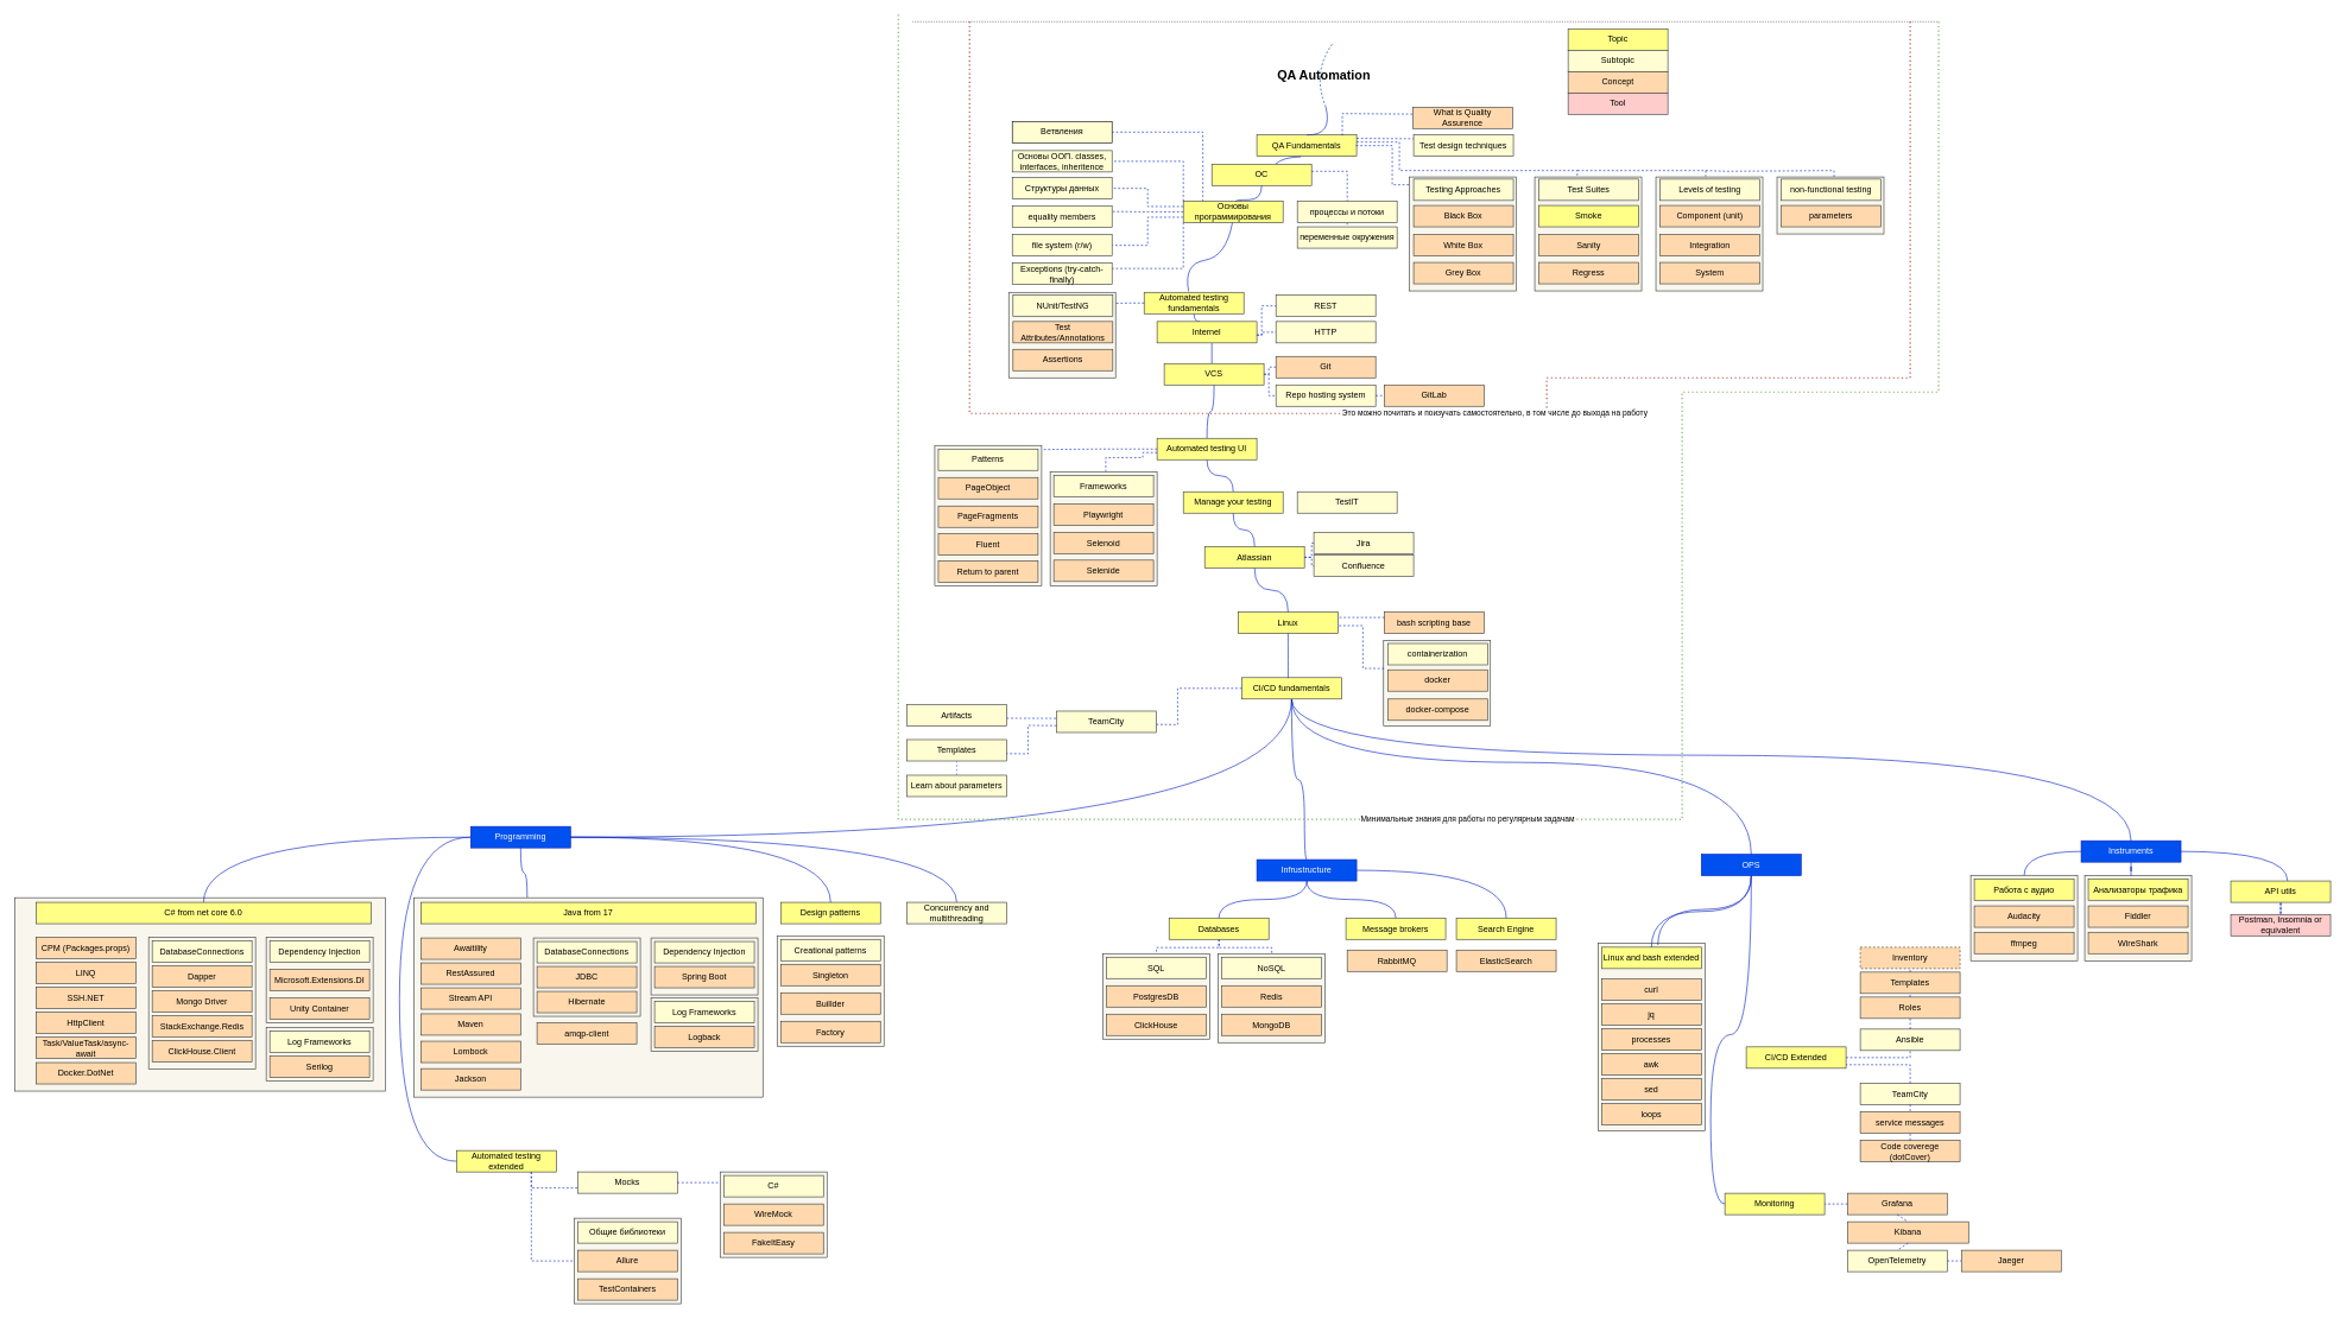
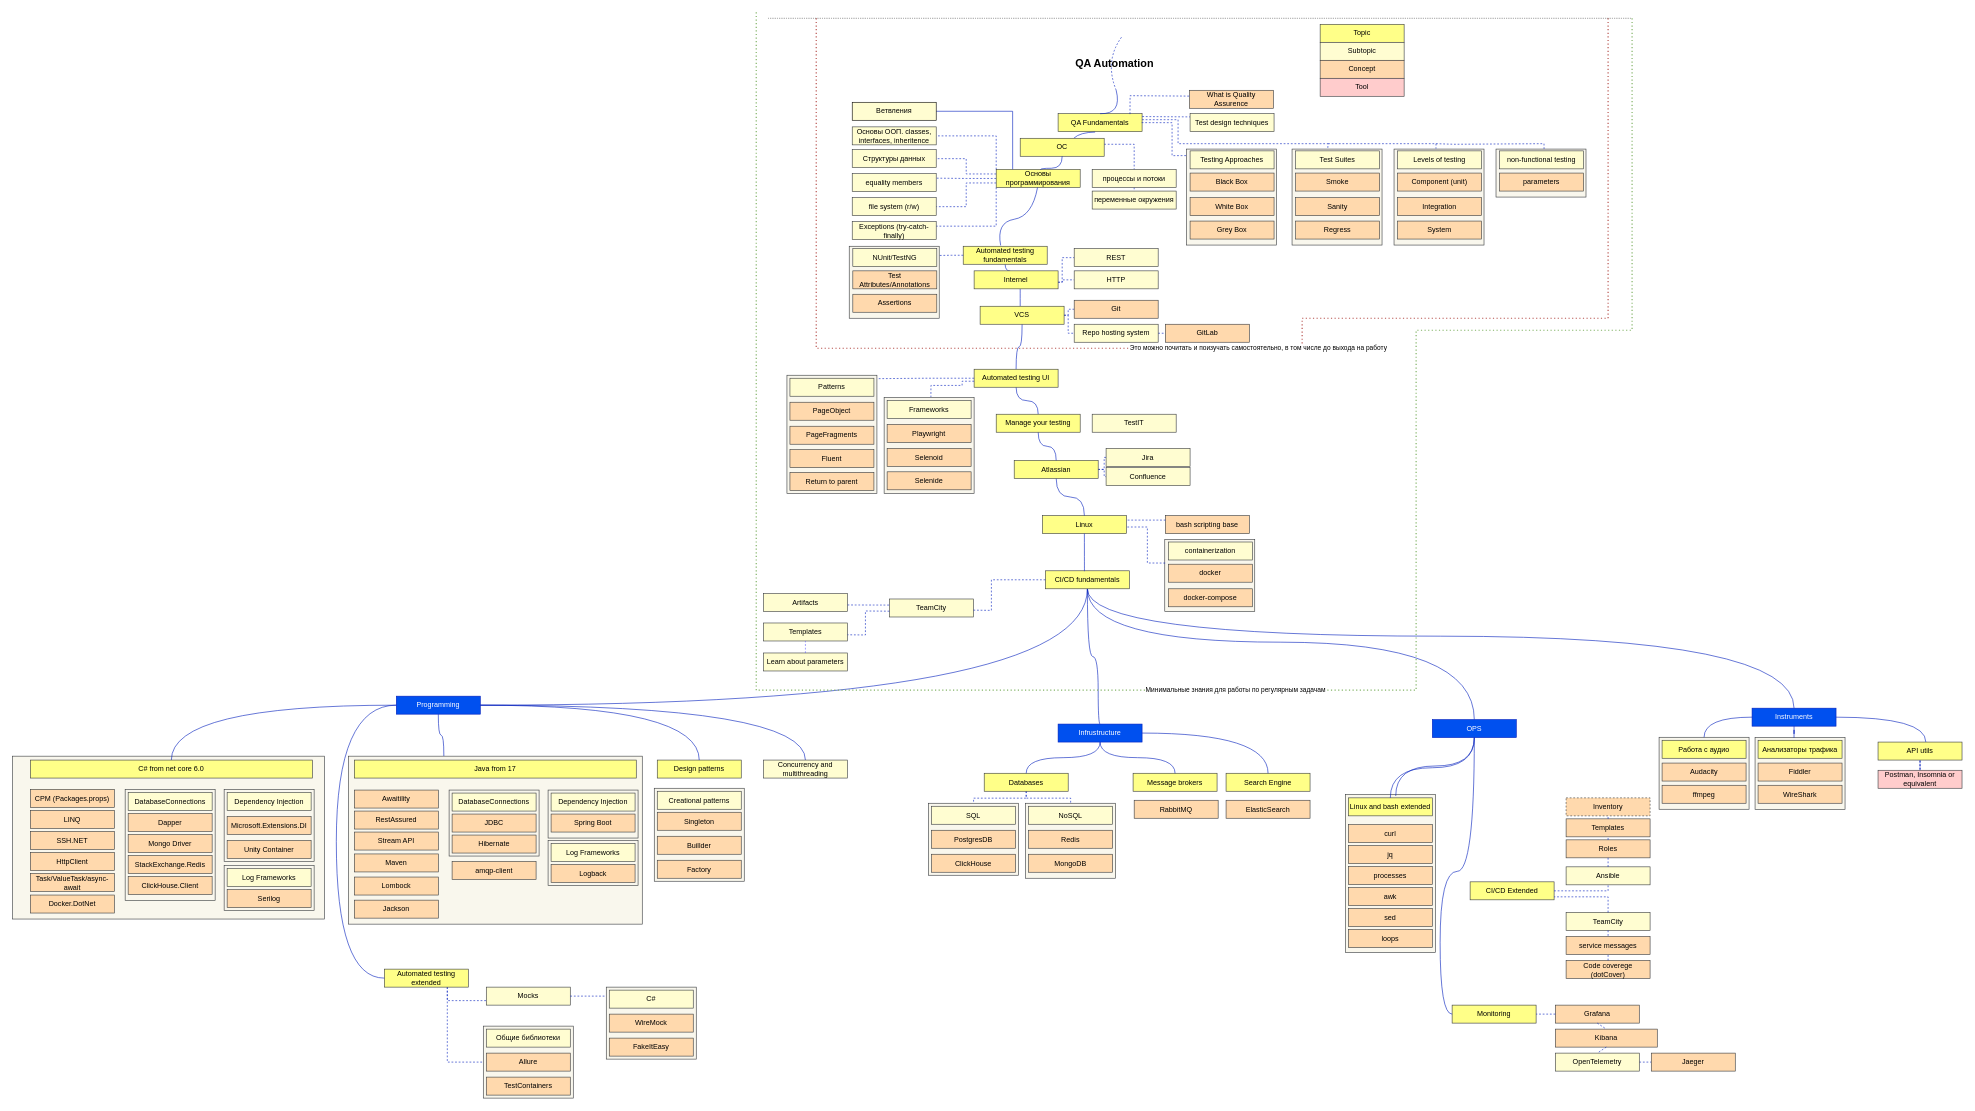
- <mxCell id="78" value="" style="edgeStyle=orthogonalEdgeStyle;rounded=0;orthogonalLoop=1;jettySize=auto;html=1;endArrow=none;endFill=0;dashed=1;fillColor=#0050ef;strokeColor=#001DBC;exitX=0.196;exitY=0.007;exitDx=0;exitDy=0;exitPerimeter=0;entryX=1;entryY=0.5;entryDx=0;entryDy=0;" edge="1" parent="1" source="79" target="169"><mxGeometry relative="1" as="geometry"><Array as="points"><mxPoint x="1687" y="185" /></Array></mxGeometry></mxCell>
+ <mxCell id="78" value="" style="edgeStyle=orthogonalEdgeStyle;rounded=0;orthogonalLoop=1;jettySize=auto;html=1;endArrow=none;endFill=0;dashed=0;fillColor=#0050ef;strokeColor=#001DBC;exitX=0.196;exitY=0.007;exitDx=0;exitDy=0;exitPerimeter=0;entryX=1;entryY=0.5;entryDx=0;entryDy=0;" edge="1" parent="1" source="79" target="169"><mxGeometry relative="1" as="geometry"><Array as="points"><mxPoint x="1687" y="185" /></Array></mxGeometry></mxCell>
- <mxCell id="63" value="Smoke" style="rounded=0;whiteSpace=wrap;html=1;fillColor=#ffff88;strokeColor=#36393d;" vertex="1" parent="1"><mxGeometry x="2159.18" y="288" width="140" height="30" as="geometry" /></mxCell>
+ <mxCell id="63" value="Smoke" style="rounded=0;whiteSpace=wrap;html=1;fillColor=#FFD9AD;strokeColor=#36393d;" vertex="1" parent="1"><mxGeometry x="2159.18" y="288" width="140" height="30" as="geometry" /></mxCell>
